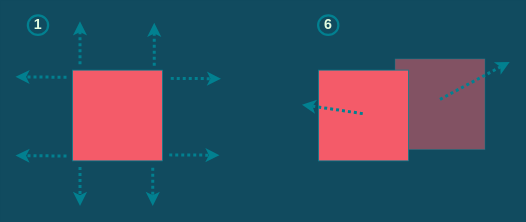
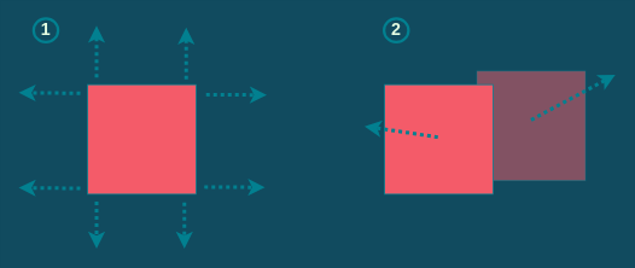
- <mxCell id="16" value="&lt;font style=&quot;font-size: 19px&quot;&gt;&lt;b&gt;6&lt;/b&gt;&lt;/font&gt;" style="text;html=1;strokeColor=none;fillColor=none;align=center;verticalAlign=middle;whiteSpace=wrap;rounded=0;sketch=0;fontColor=#E4FDE1;opacity=50;" vertex="1" parent="1"><mxGeometry x="417" y="23" width="40" height="20" as="geometry" /></mxCell>
+ <mxCell id="16" value="&lt;font style=&quot;font-size: 19px&quot;&gt;&lt;b&gt;2&lt;/b&gt;&lt;/font&gt;" style="text;html=1;strokeColor=none;fillColor=none;align=center;verticalAlign=middle;whiteSpace=wrap;rounded=0;sketch=0;fontColor=#E4FDE1;opacity=50;" vertex="1" parent="1"><mxGeometry x="417" y="23" width="40" height="20" as="geometry" /></mxCell>
